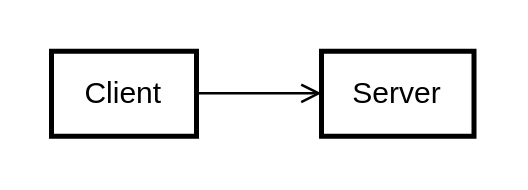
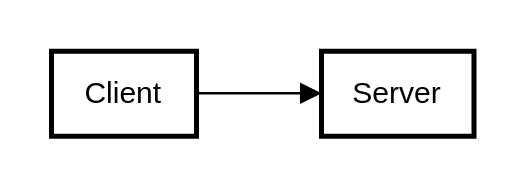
- <mxCell id="4" value="" style="curved=1;startArrow=none;endArrow=open;exitX=1.0;exitY=0.495;entryX=-0.0;entryY=0.495;" edge="1" parent="1" source="2" target="3"><mxGeometry relative="1" as="geometry"><Array as="points" /></mxGeometry></mxCell>
+ <mxCell id="4" value="" style="curved=1;startArrow=none;endArrow=block;exitX=1.0;exitY=0.495;entryX=-0.0;entryY=0.495;" edge="1" parent="1" source="2" target="3"><mxGeometry relative="1" as="geometry"><Array as="points" /></mxGeometry></mxCell>
